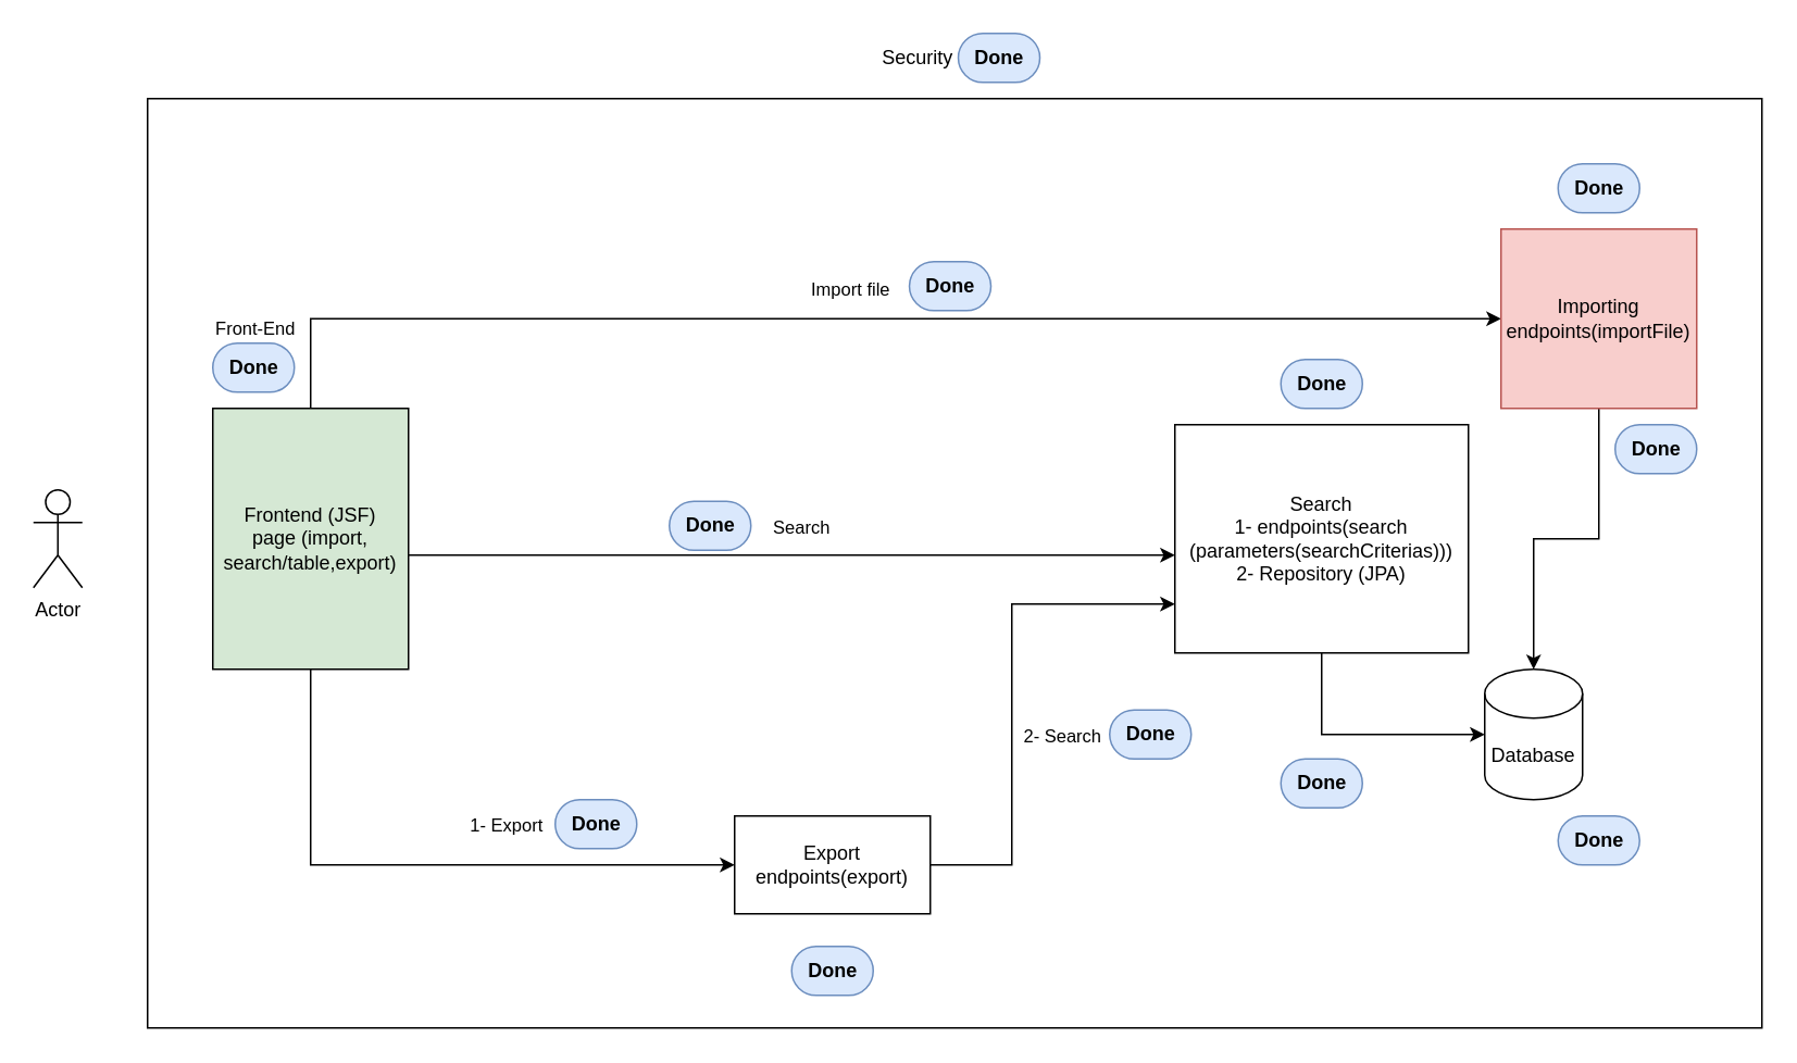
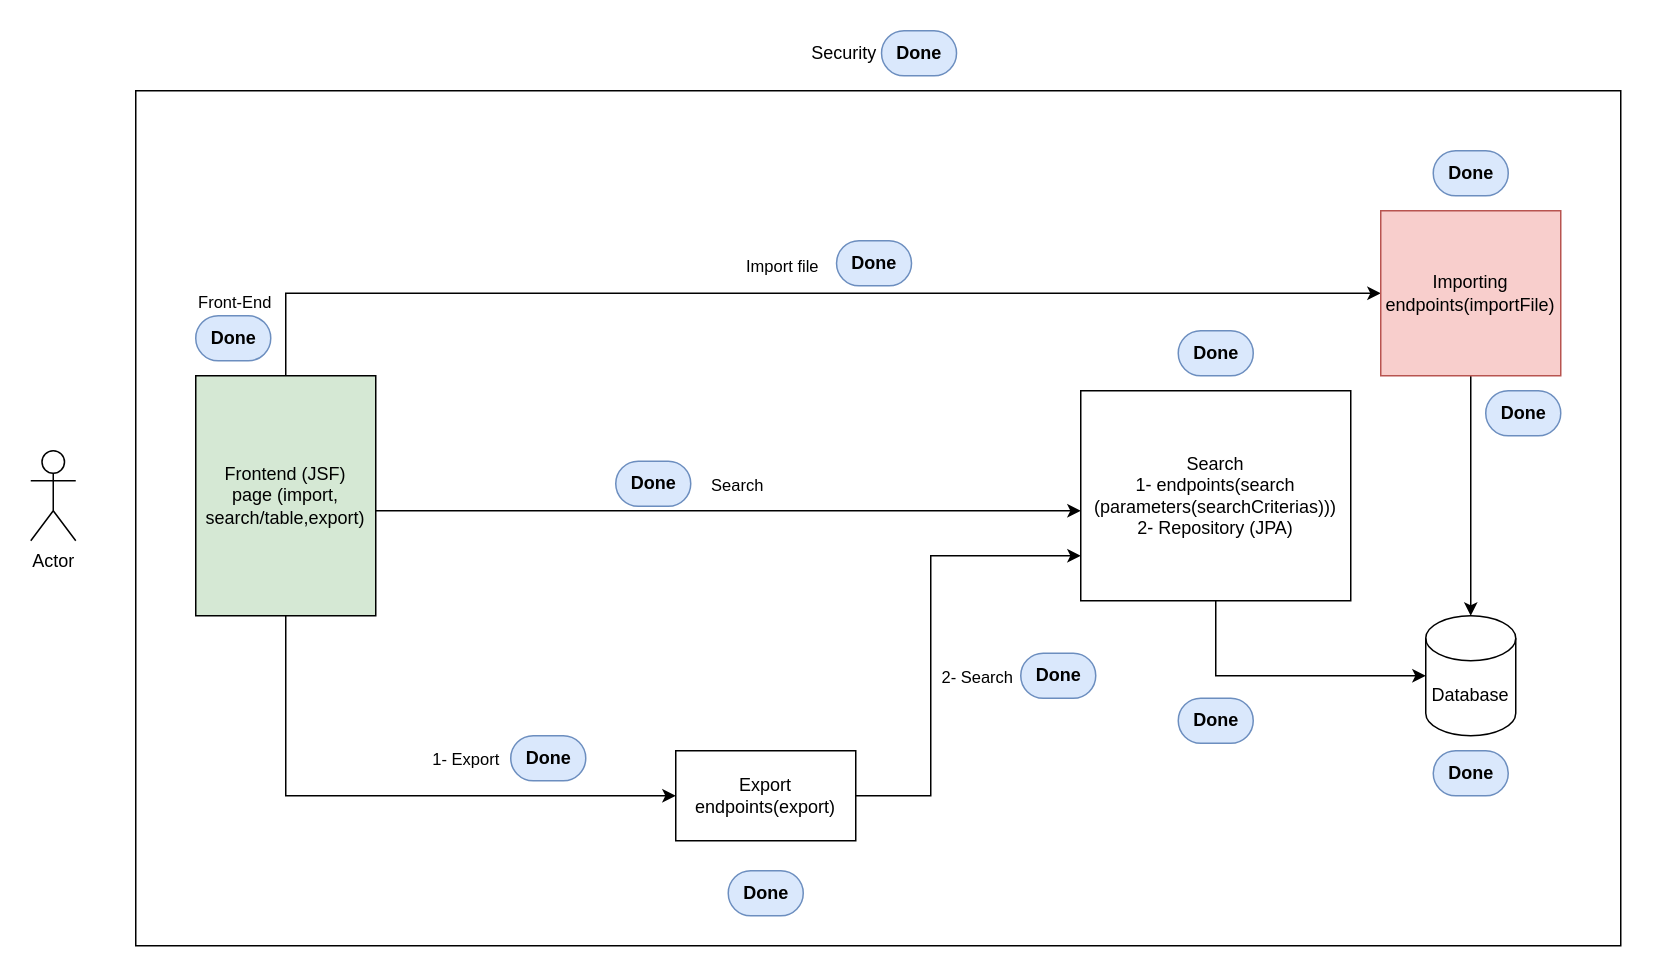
- <mxCell id="9" value="Database" style="shape=cylinder3;whiteSpace=wrap;html=1;boundedLbl=1;backgroundOutline=1;size=15;" parent="1" vertex="1"><mxGeometry x="910" y="410" width="60" height="80" as="geometry" /></mxCell>
+ <mxCell id="9" value="Database" style="shape=cylinder3;whiteSpace=wrap;html=1;boundedLbl=1;backgroundOutline=1;size=15;" parent="1" vertex="1"><mxGeometry x="950" y="410" width="60" height="80" as="geometry" /></mxCell>
